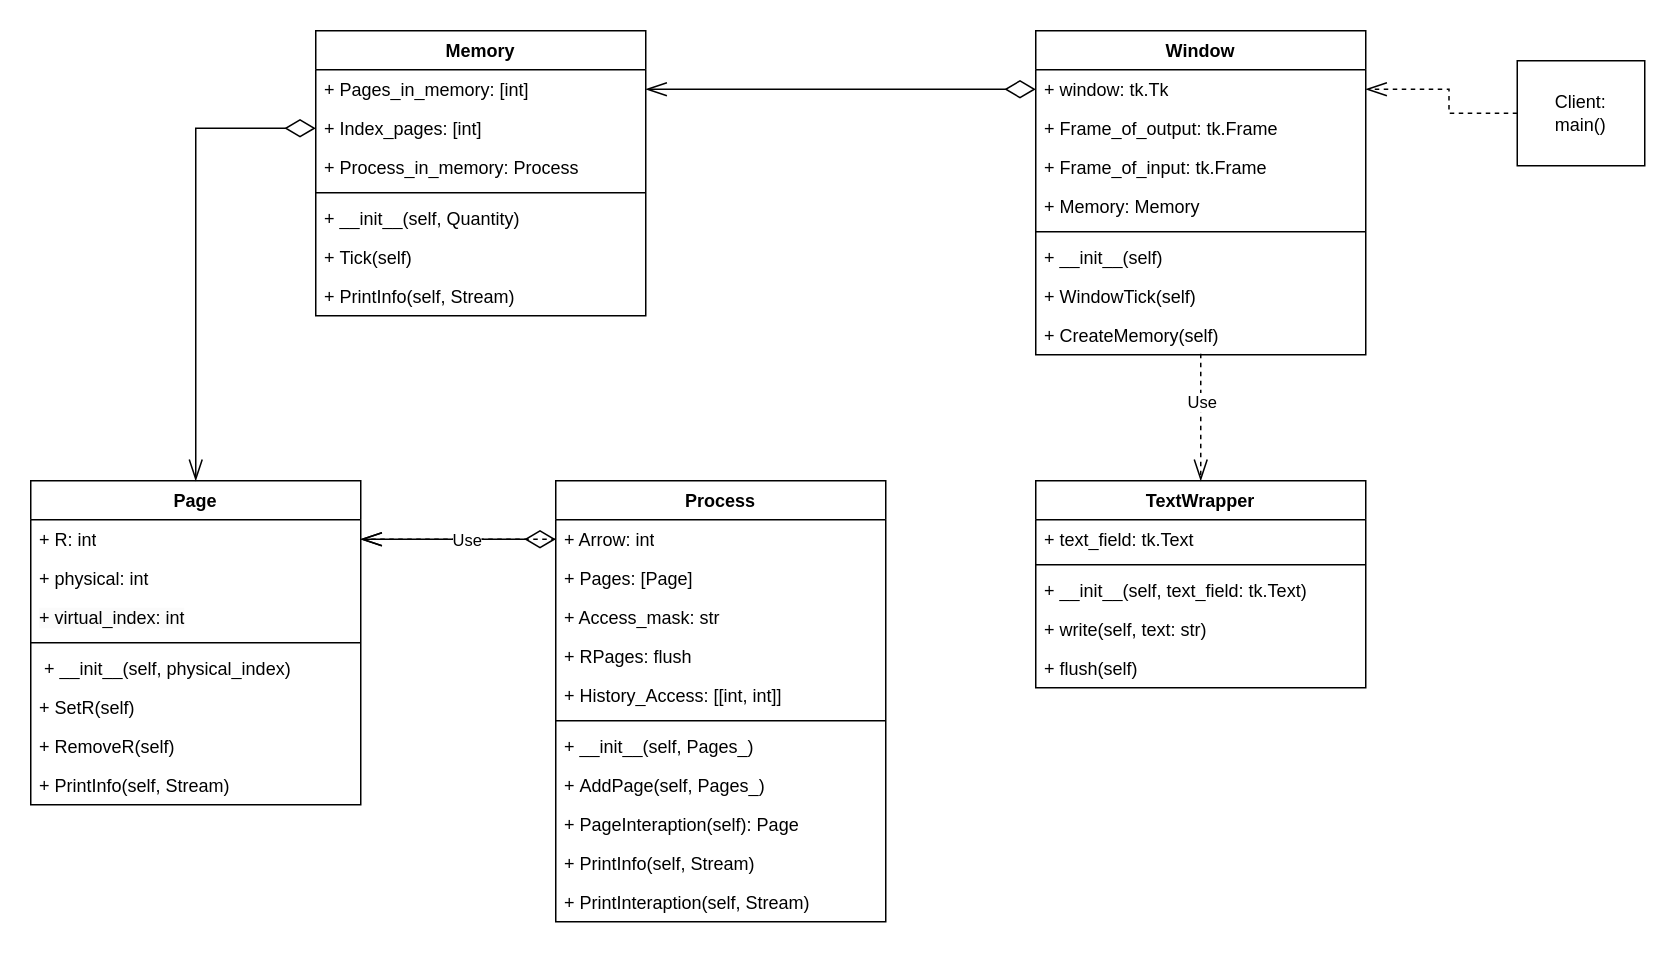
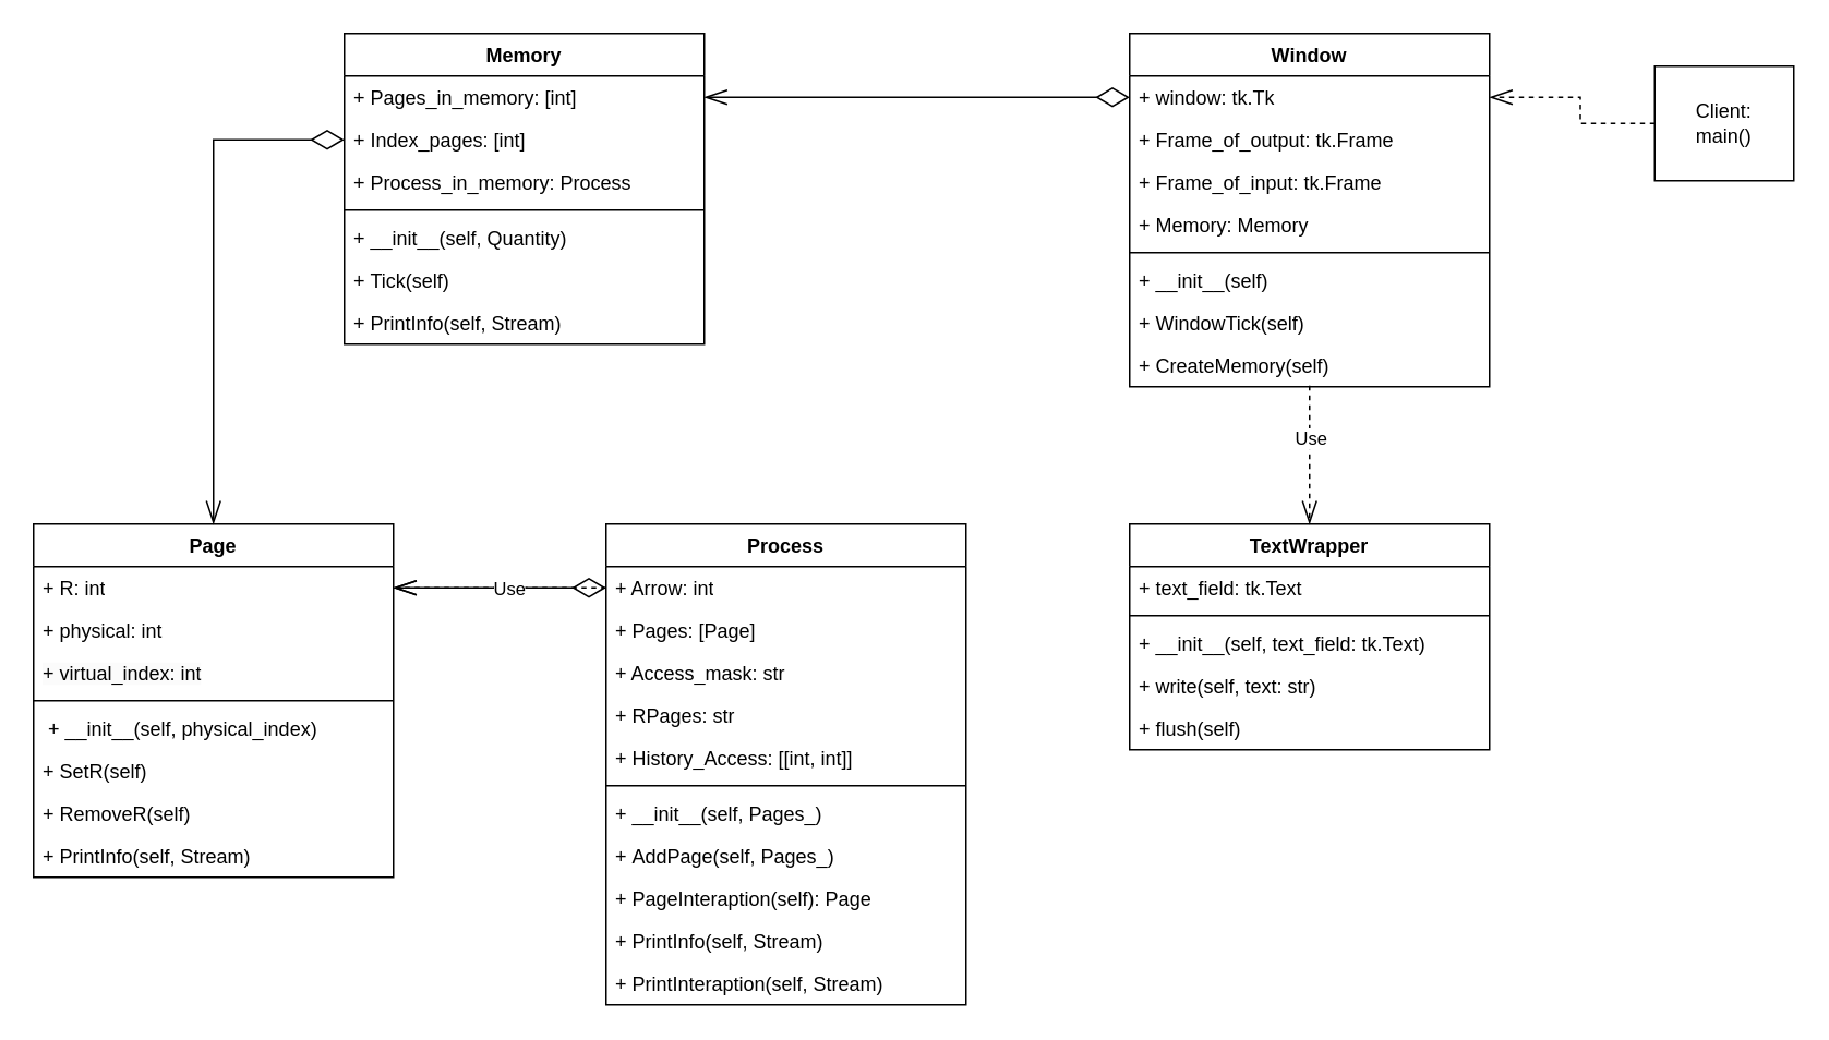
- <mxCell id="15" value="+&amp;nbsp;RPages: flush" style="text;strokeColor=none;fillColor=none;align=left;verticalAlign=top;spacingLeft=4;spacingRight=4;overflow=hidden;rotatable=0;points=[[0,0.5],[1,0.5]];portConstraint=eastwest;whiteSpace=wrap;html=1;" vertex="1" parent="11"><mxGeometry y="104" width="220" height="26" as="geometry" /></mxCell>
+ <mxCell id="15" value="+&amp;nbsp;RPages: str" style="text;strokeColor=none;fillColor=none;align=left;verticalAlign=top;spacingLeft=4;spacingRight=4;overflow=hidden;rotatable=0;points=[[0,0.5],[1,0.5]];portConstraint=eastwest;whiteSpace=wrap;html=1;" vertex="1" parent="11"><mxGeometry y="104" width="220" height="26" as="geometry" /></mxCell>
